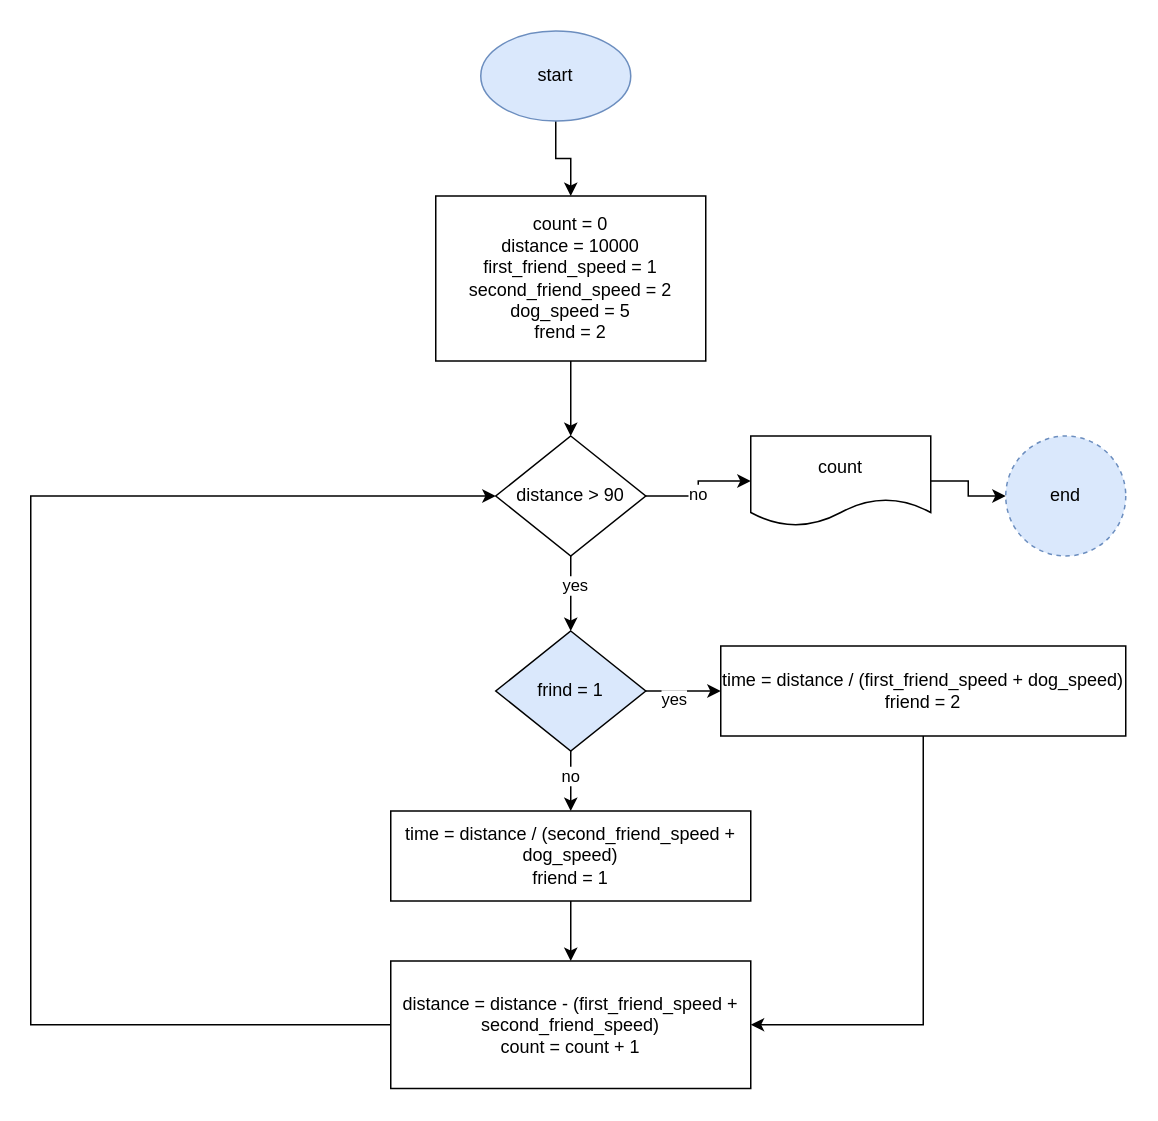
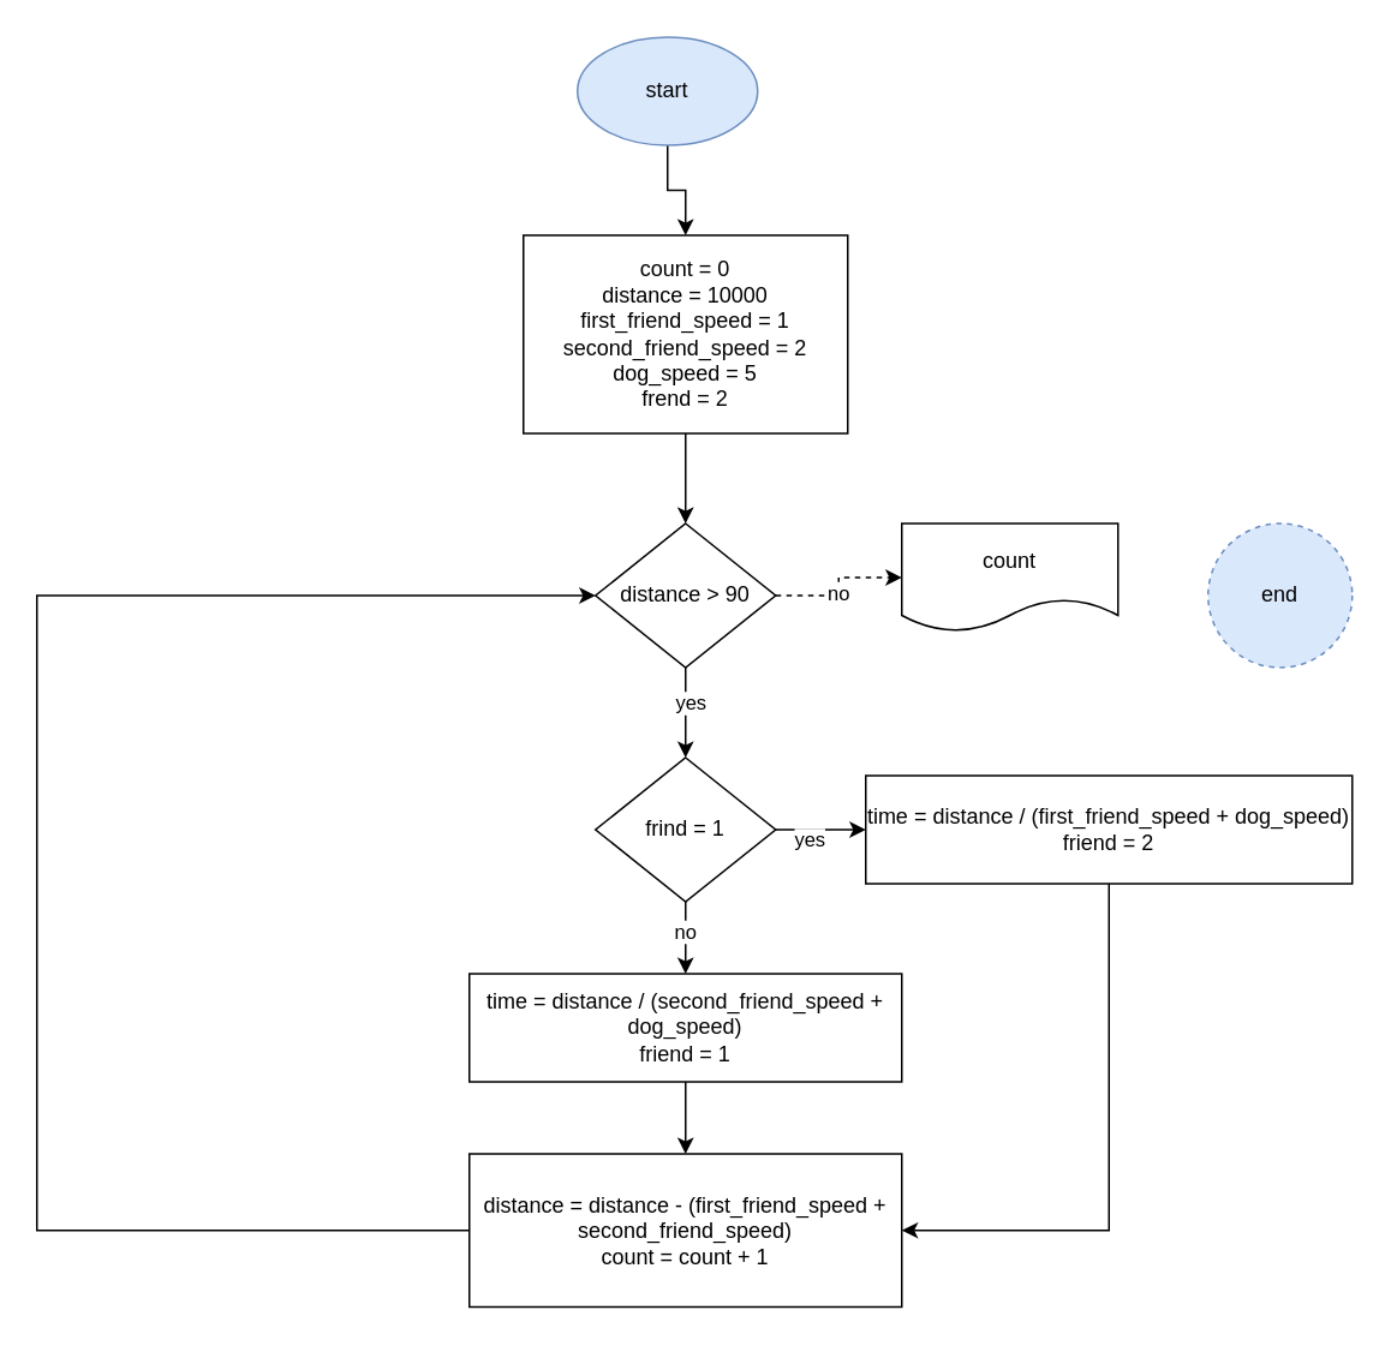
- <mxCell id="8" value="" style="edgeStyle=orthogonalEdgeStyle;rounded=0;orthogonalLoop=1;jettySize=auto;html=1;" edge="1" parent="1" source="10" target="23"><mxGeometry relative="1" as="geometry" /></mxCell>
+ <mxCell id="8" value="" style="edgeStyle=orthogonalEdgeStyle;rounded=0;orthogonalLoop=1;jettySize=auto;html=1;dashed=1;" edge="1" parent="1" source="10" target="23"><mxGeometry relative="1" as="geometry" /></mxCell>
- <mxCell id="22" value="" style="edgeStyle=orthogonalEdgeStyle;rounded=0;orthogonalLoop=1;jettySize=auto;html=1;" edge="1" parent="1" source="23" target="24"><mxGeometry relative="1" as="geometry" /></mxCell>
- <mxCell id="15" value="frind = 1" style="rhombus;whiteSpace=wrap;html=1;fillColor=#dae8fc;" vertex="1" parent="1"><mxGeometry x="330" y="420" width="100" height="80" as="geometry" /></mxCell>
+ <mxCell id="15" value="frind = 1" style="rhombus;whiteSpace=wrap;html=1;" vertex="1" parent="1"><mxGeometry x="330" y="420" width="100" height="80" as="geometry" /></mxCell>
